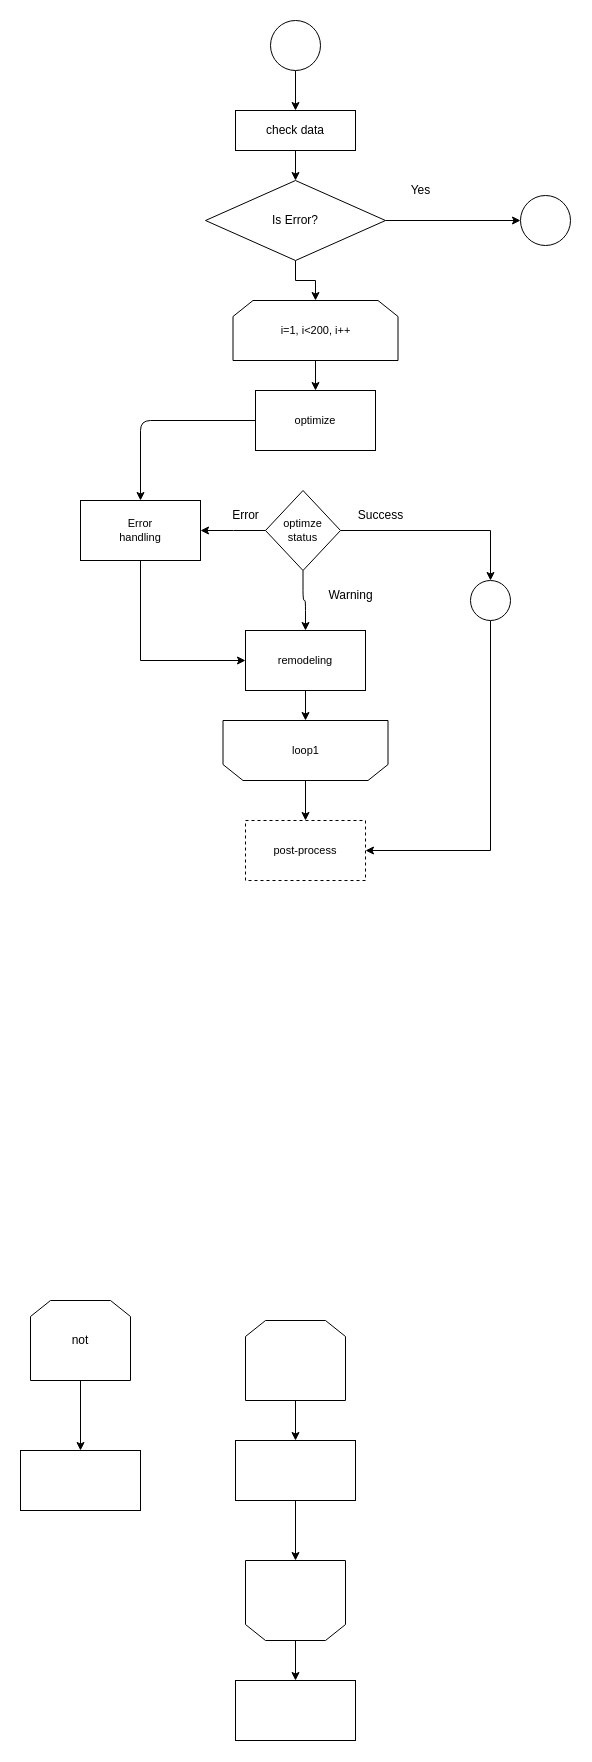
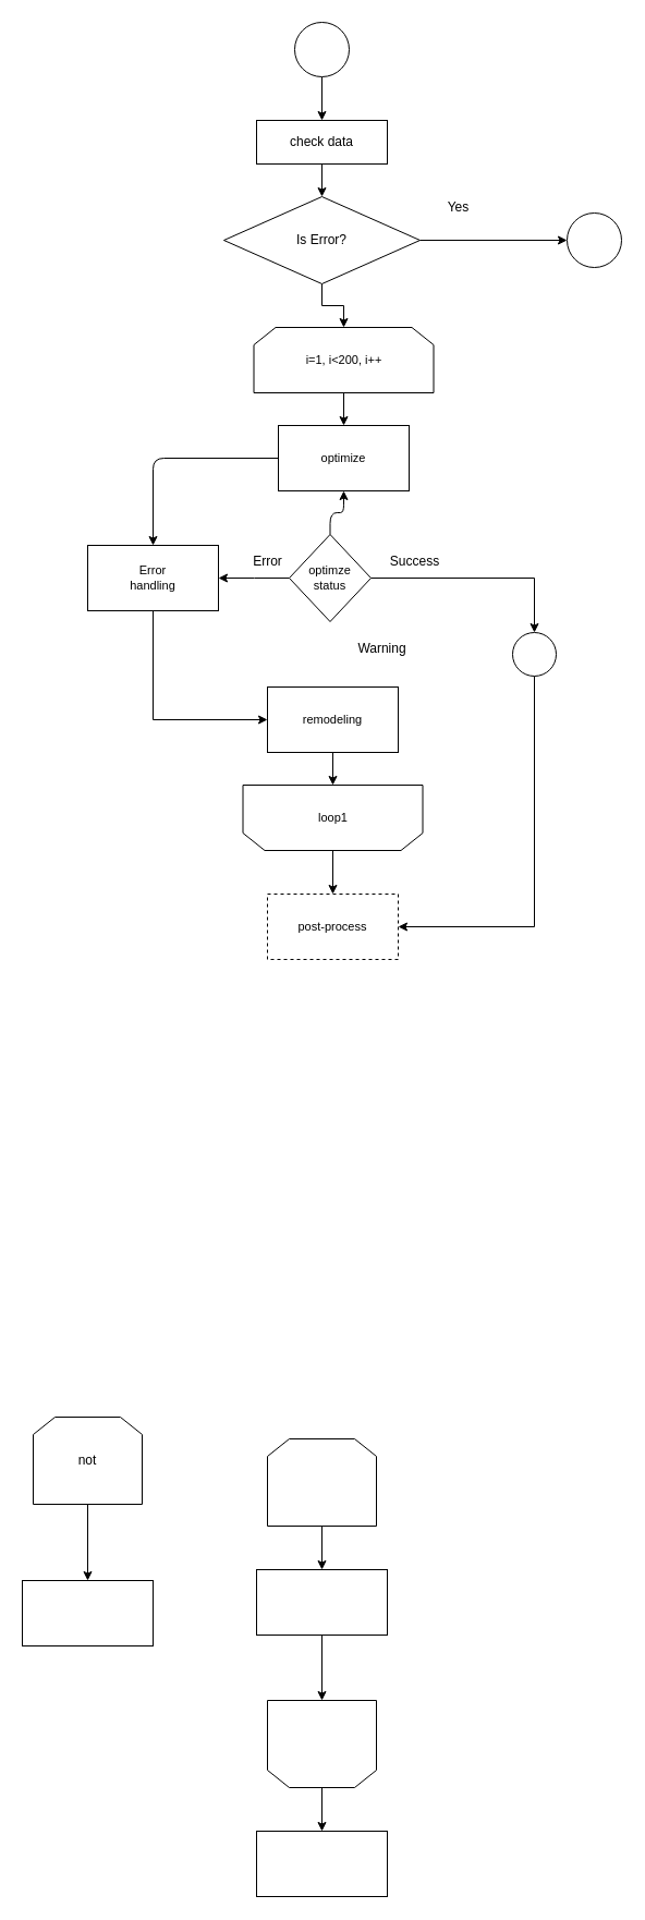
- <mxCell id="14" style="edgeStyle=orthogonalEdgeStyle;html=1;entryX=0.5;entryY=0;entryDx=0;entryDy=0;" parent="1" source="15" target="21" edge="1"><mxGeometry relative="1" as="geometry" /></mxCell>
+ <mxCell id="14" style="edgeStyle=orthogonalEdgeStyle;html=1;" parent="1" source="15" target="37" edge="1"><mxGeometry relative="1" as="geometry" /></mxCell>
